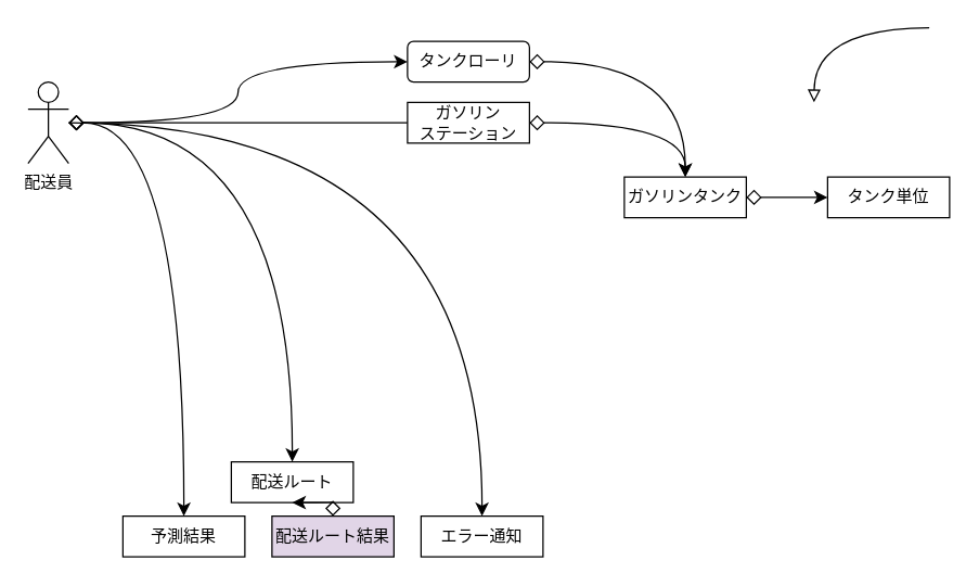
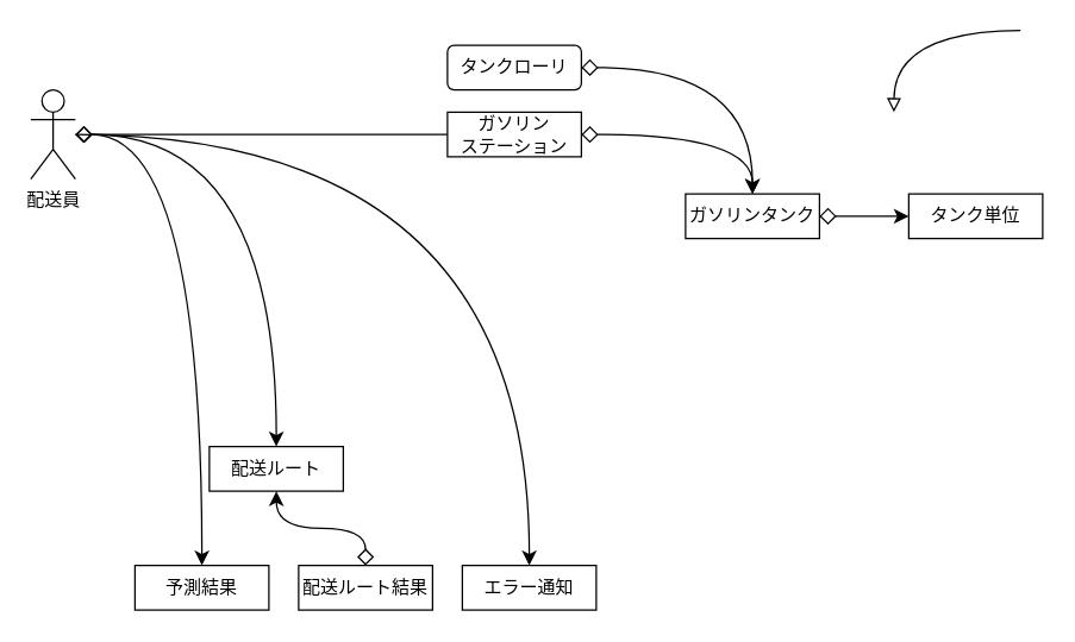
- <mxCell id="2" value="" style="endArrow=classic;endSize=7;endFill=1;shadow=0;strokeWidth=1;rounded=0;edgeStyle=orthogonalEdgeStyle;elbow=vertical;curved=1;startArrow=diamond;startFill=0;sourcePerimeterSpacing=0;targetPerimeterSpacing=0;startSize=9;" edge="1" parent="1" source="4" target="3"><mxGeometry width="160" relative="1" as="geometry"><mxPoint x="250" y="252" as="sourcePoint" /><mxPoint x="190" y="190" as="targetPoint" /></mxGeometry></mxCell>
- <mxCell id="13" value="配送ルート" style="rounded=0;whiteSpace=wrap;html=1;" vertex="1" parent="1"><mxGeometry x="170" y="340" width="90" height="30" as="geometry" /></mxCell>
+ <mxCell id="13" value="配送ルート" style="rounded=0;whiteSpace=wrap;html=1;" vertex="1" parent="1"><mxGeometry x="140" y="300" width="90" height="30" as="geometry" /></mxCell>
- <mxCell id="11" value="配送ルート結果" style="rounded=0;whiteSpace=wrap;html=1;fillColor=#e1d5e7;" vertex="1" parent="1"><mxGeometry x="200" y="380" width="90" height="30" as="geometry" /></mxCell>
+ <mxCell id="11" value="配送ルート結果" style="rounded=0;whiteSpace=wrap;html=1;" vertex="1" parent="1"><mxGeometry x="200" y="380" width="90" height="30" as="geometry" /></mxCell>
